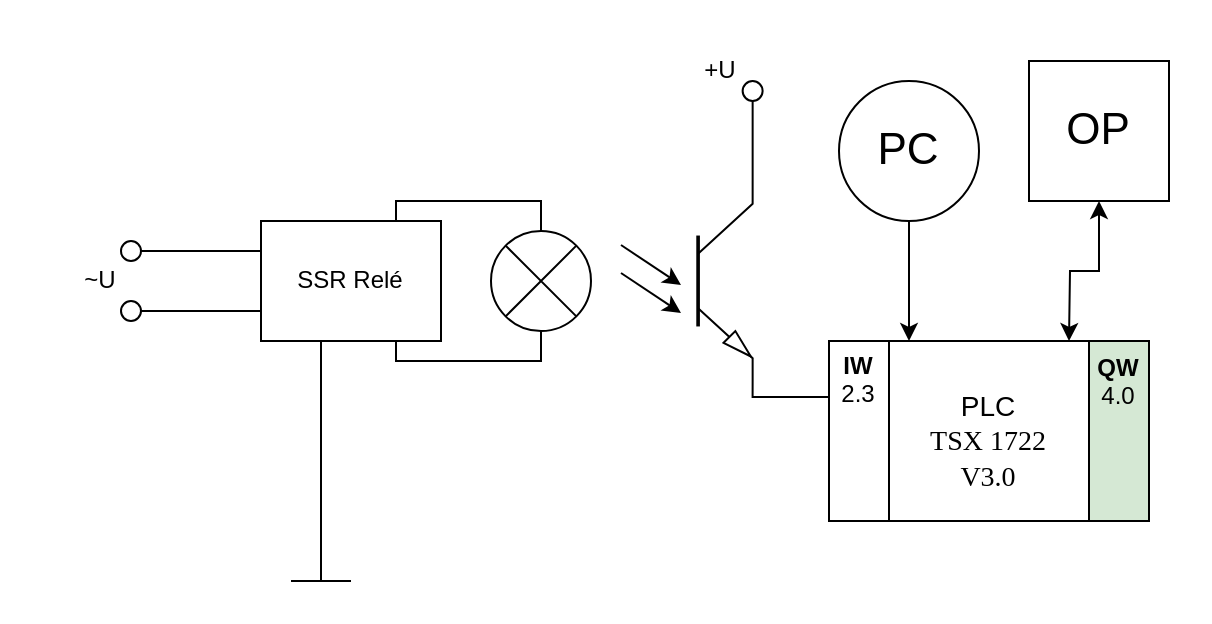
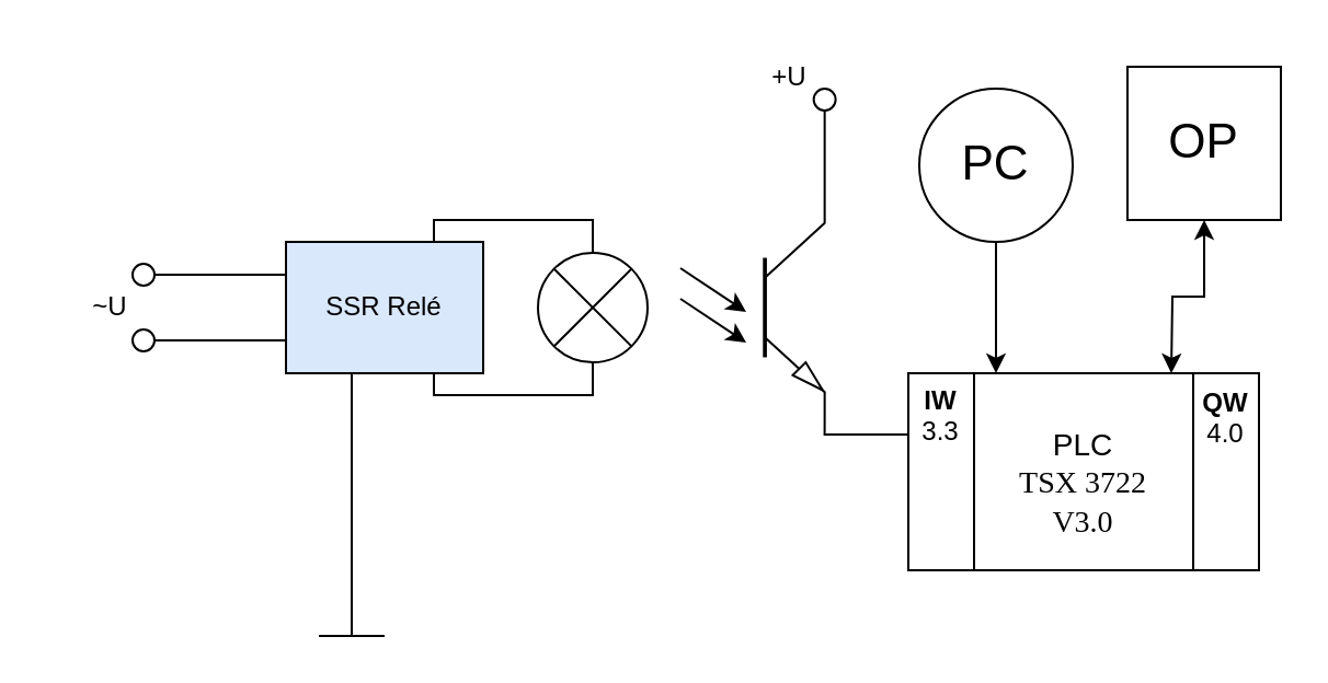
- <mxCell id="23" value="SSR Relé" style="rounded=0;whiteSpace=wrap;html=1;" parent="1" vertex="1"><mxGeometry x="130" y="110" width="90" height="60" as="geometry" /></mxCell>
+ <mxCell id="23" value="SSR Relé" style="rounded=0;whiteSpace=wrap;html=1;fillColor=#dae8fc;" parent="1" vertex="1"><mxGeometry x="130" y="110" width="90" height="60" as="geometry" /></mxCell>
- <mxCell id="6" value="&lt;b&gt;IW&lt;/b&gt;&lt;br&gt;2.3&lt;br&gt;&lt;br&gt;" style="rounded=0;whiteSpace=wrap;html=1;align=center;verticalAlign=top;spacing=1;" parent="1" vertex="1"><mxGeometry x="414" y="170" width="30" height="90" as="geometry" /></mxCell>
+ <mxCell id="6" value="&lt;b&gt;IW&lt;/b&gt;&lt;br&gt;3.3&lt;br&gt;&lt;br&gt;" style="rounded=0;whiteSpace=wrap;html=1;align=center;verticalAlign=top;spacing=1;" parent="1" vertex="1"><mxGeometry x="414" y="170" width="30" height="90" as="geometry" /></mxCell>
- <mxCell id="5" value="&lt;b&gt;QW&lt;/b&gt;&lt;br&gt;4.0&lt;br&gt;" style="rounded=0;whiteSpace=wrap;html=1;align=center;horizontal=1;verticalAlign=top;fillColor=#d5e8d4;" parent="1" vertex="1"><mxGeometry x="544" y="170" width="30" height="90" as="geometry" /></mxCell>
+ <mxCell id="5" value="&lt;b&gt;QW&lt;/b&gt;&lt;br&gt;4.0&lt;br&gt;" style="rounded=0;whiteSpace=wrap;html=1;align=center;horizontal=1;verticalAlign=top;" parent="1" vertex="1"><mxGeometry x="544" y="170" width="30" height="90" as="geometry" /></mxCell>
- <mxCell id="12" value="&lt;font style=&quot;font-size: 14px&quot;&gt;PLC&lt;br&gt;&lt;span style=&quot;font-family: &amp;#34;times new roman&amp;#34; , serif&quot;&gt;TSX 1722 V3.0&lt;/span&gt;&lt;/font&gt;" style="text;html=1;strokeColor=none;fillColor=none;align=center;verticalAlign=middle;whiteSpace=wrap;rounded=0;" parent="1" vertex="1"><mxGeometry x="464" y="182" width="60" height="78" as="geometry" /></mxCell>
+ <mxCell id="12" value="&lt;font style=&quot;font-size: 14px&quot;&gt;PLC&lt;br&gt;&lt;span style=&quot;font-family: &amp;#34;times new roman&amp;#34; , serif&quot;&gt;TSX 3722 V3.0&lt;/span&gt;&lt;/font&gt;" style="text;html=1;strokeColor=none;fillColor=none;align=center;verticalAlign=middle;whiteSpace=wrap;rounded=0;" parent="1" vertex="1"><mxGeometry x="464" y="182" width="60" height="78" as="geometry" /></mxCell>
